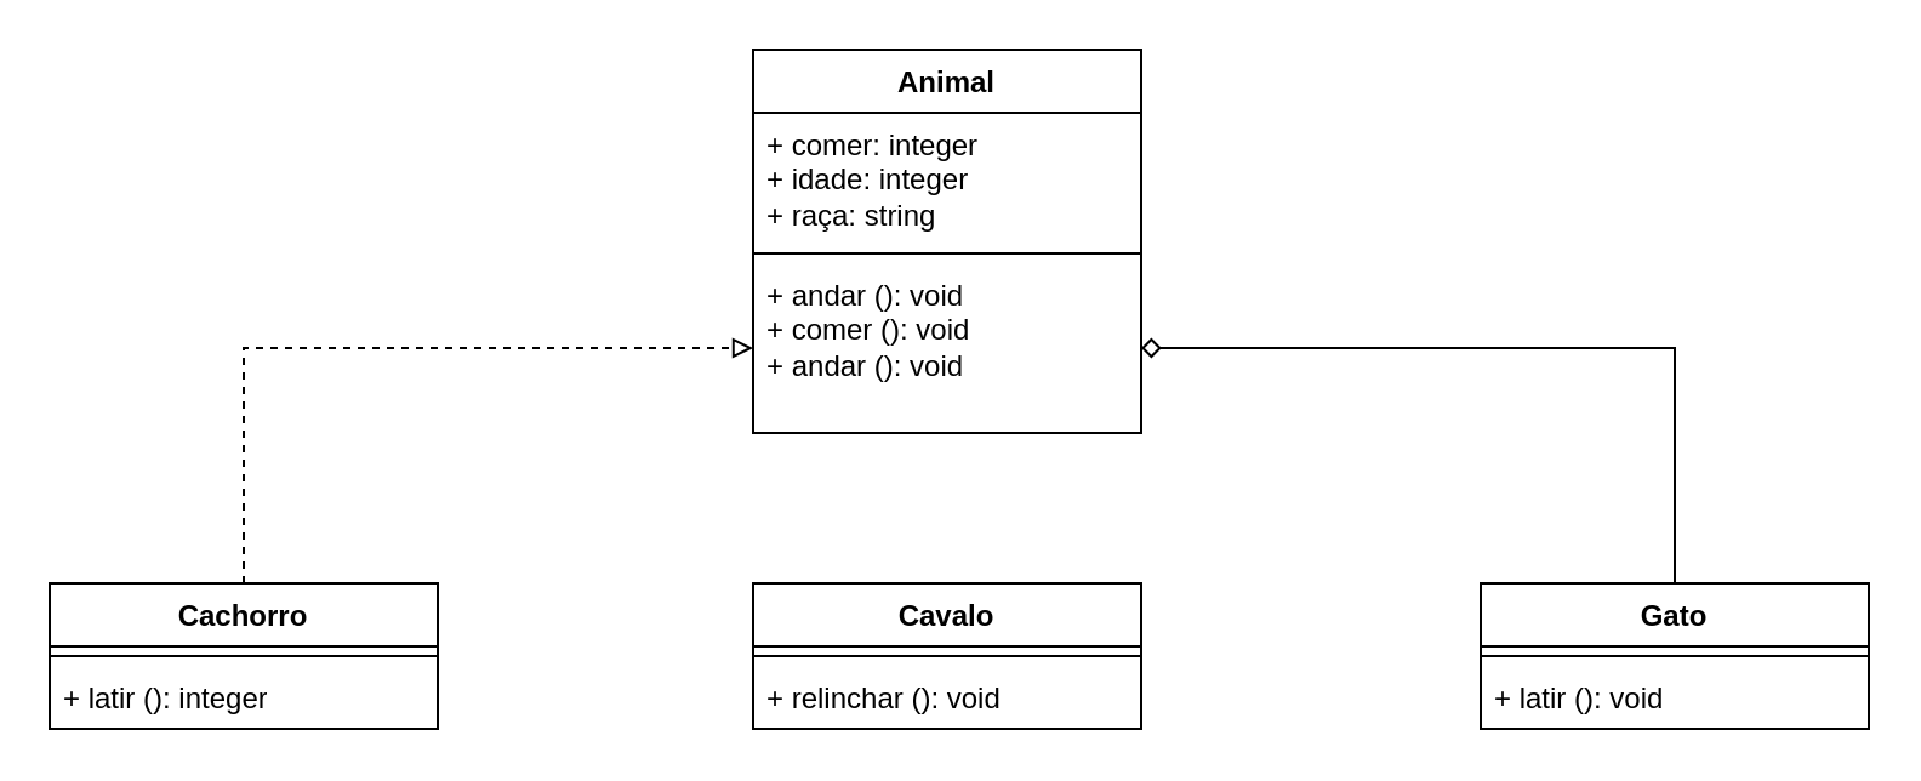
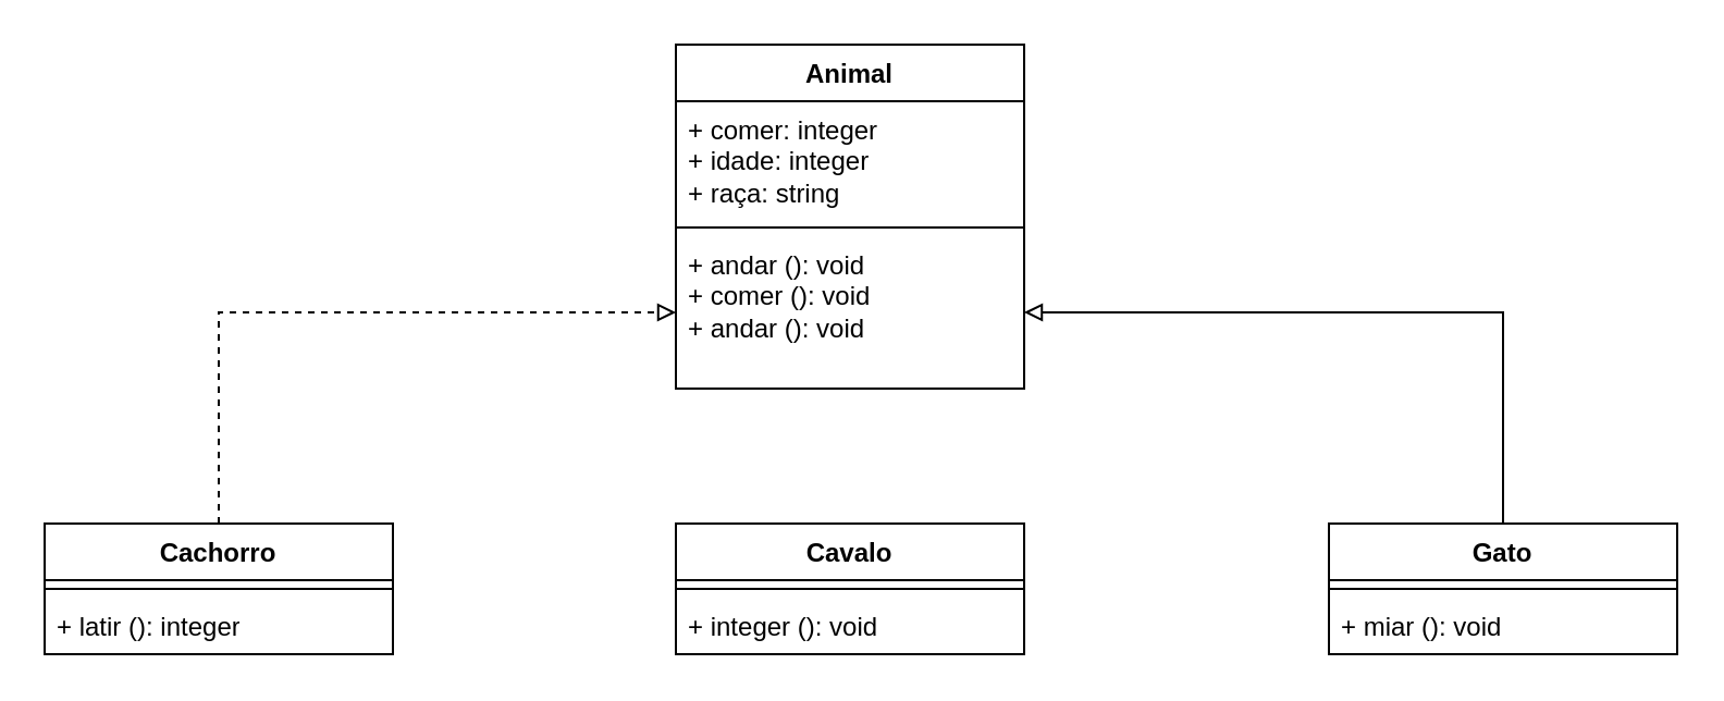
- <mxCell id="13" style="edgeStyle=orthogonalEdgeStyle;rounded=0;orthogonalLoop=1;jettySize=auto;html=1;entryX=1;entryY=0.5;entryDx=0;entryDy=0;endArrow=diamond;endFill=0;" edge="1" parent="1" source="14" target="5"><mxGeometry relative="1" as="geometry" /></mxCell>
+ <mxCell id="13" style="edgeStyle=orthogonalEdgeStyle;rounded=0;orthogonalLoop=1;jettySize=auto;html=1;entryX=1;entryY=0.5;entryDx=0;entryDy=0;endArrow=block;endFill=0;" edge="1" parent="1" source="14" target="5"><mxGeometry relative="1" as="geometry" /></mxCell>
- <mxCell id="12" value="+ relinchar (): void" style="text;strokeColor=none;fillColor=none;align=left;verticalAlign=top;spacingLeft=4;spacingRight=4;overflow=hidden;rotatable=0;points=[[0,0.5],[1,0.5]];portConstraint=eastwest;whiteSpace=wrap;html=1;" vertex="1" parent="10"><mxGeometry y="34" width="160" height="26" as="geometry" /></mxCell>
+ <mxCell id="12" value="+ integer (): void" style="text;strokeColor=none;fillColor=none;align=left;verticalAlign=top;spacingLeft=4;spacingRight=4;overflow=hidden;rotatable=0;points=[[0,0.5],[1,0.5]];portConstraint=eastwest;whiteSpace=wrap;html=1;" vertex="1" parent="10"><mxGeometry y="34" width="160" height="26" as="geometry" /></mxCell>
- <mxCell id="16" value="+ latir (): void" style="text;strokeColor=none;fillColor=none;align=left;verticalAlign=top;spacingLeft=4;spacingRight=4;overflow=hidden;rotatable=0;points=[[0,0.5],[1,0.5]];portConstraint=eastwest;whiteSpace=wrap;html=1;" vertex="1" parent="14"><mxGeometry y="34" width="160" height="26" as="geometry" /></mxCell>
+ <mxCell id="16" value="+ miar (): void" style="text;strokeColor=none;fillColor=none;align=left;verticalAlign=top;spacingLeft=4;spacingRight=4;overflow=hidden;rotatable=0;points=[[0,0.5],[1,0.5]];portConstraint=eastwest;whiteSpace=wrap;html=1;" vertex="1" parent="14"><mxGeometry y="34" width="160" height="26" as="geometry" /></mxCell>
